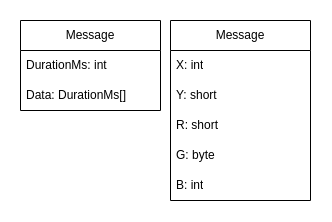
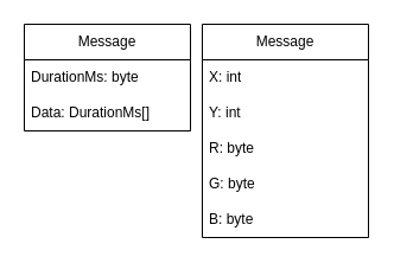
- <mxCell id="3" value="DurationMs: int" style="text;strokeColor=none;fillColor=none;align=left;verticalAlign=middle;spacingLeft=4;spacingRight=4;overflow=hidden;points=[[0,0.5],[1,0.5]];portConstraint=eastwest;rotatable=0;whiteSpace=wrap;html=1;" vertex="1" parent="2"><mxGeometry y="30" width="140" height="30" as="geometry" /></mxCell>
+ <mxCell id="3" value="DurationMs: byte" style="text;strokeColor=none;fillColor=none;align=left;verticalAlign=middle;spacingLeft=4;spacingRight=4;overflow=hidden;points=[[0,0.5],[1,0.5]];portConstraint=eastwest;rotatable=0;whiteSpace=wrap;html=1;" vertex="1" parent="2"><mxGeometry y="30" width="140" height="30" as="geometry" /></mxCell>
- <mxCell id="7" value="Y: short" style="text;strokeColor=none;fillColor=none;align=left;verticalAlign=middle;spacingLeft=4;spacingRight=4;overflow=hidden;points=[[0,0.5],[1,0.5]];portConstraint=eastwest;rotatable=0;whiteSpace=wrap;html=1;" vertex="1" parent="5"><mxGeometry y="60" width="140" height="30" as="geometry" /></mxCell>
+ <mxCell id="7" value="Y: int" style="text;strokeColor=none;fillColor=none;align=left;verticalAlign=middle;spacingLeft=4;spacingRight=4;overflow=hidden;points=[[0,0.5],[1,0.5]];portConstraint=eastwest;rotatable=0;whiteSpace=wrap;html=1;" vertex="1" parent="5"><mxGeometry y="60" width="140" height="30" as="geometry" /></mxCell>
- <mxCell id="8" value="R: short" style="text;strokeColor=none;fillColor=none;align=left;verticalAlign=middle;spacingLeft=4;spacingRight=4;overflow=hidden;points=[[0,0.5],[1,0.5]];portConstraint=eastwest;rotatable=0;whiteSpace=wrap;html=1;" vertex="1" parent="5"><mxGeometry y="90" width="140" height="30" as="geometry" /></mxCell>
+ <mxCell id="8" value="R: byte" style="text;strokeColor=none;fillColor=none;align=left;verticalAlign=middle;spacingLeft=4;spacingRight=4;overflow=hidden;points=[[0,0.5],[1,0.5]];portConstraint=eastwest;rotatable=0;whiteSpace=wrap;html=1;" vertex="1" parent="5"><mxGeometry y="90" width="140" height="30" as="geometry" /></mxCell>
- <mxCell id="10" value="B: int" style="text;strokeColor=none;fillColor=none;align=left;verticalAlign=middle;spacingLeft=4;spacingRight=4;overflow=hidden;points=[[0,0.5],[1,0.5]];portConstraint=eastwest;rotatable=0;whiteSpace=wrap;html=1;" vertex="1" parent="5"><mxGeometry y="150" width="140" height="30" as="geometry" /></mxCell>
+ <mxCell id="10" value="B: byte" style="text;strokeColor=none;fillColor=none;align=left;verticalAlign=middle;spacingLeft=4;spacingRight=4;overflow=hidden;points=[[0,0.5],[1,0.5]];portConstraint=eastwest;rotatable=0;whiteSpace=wrap;html=1;" vertex="1" parent="5"><mxGeometry y="150" width="140" height="30" as="geometry" /></mxCell>
